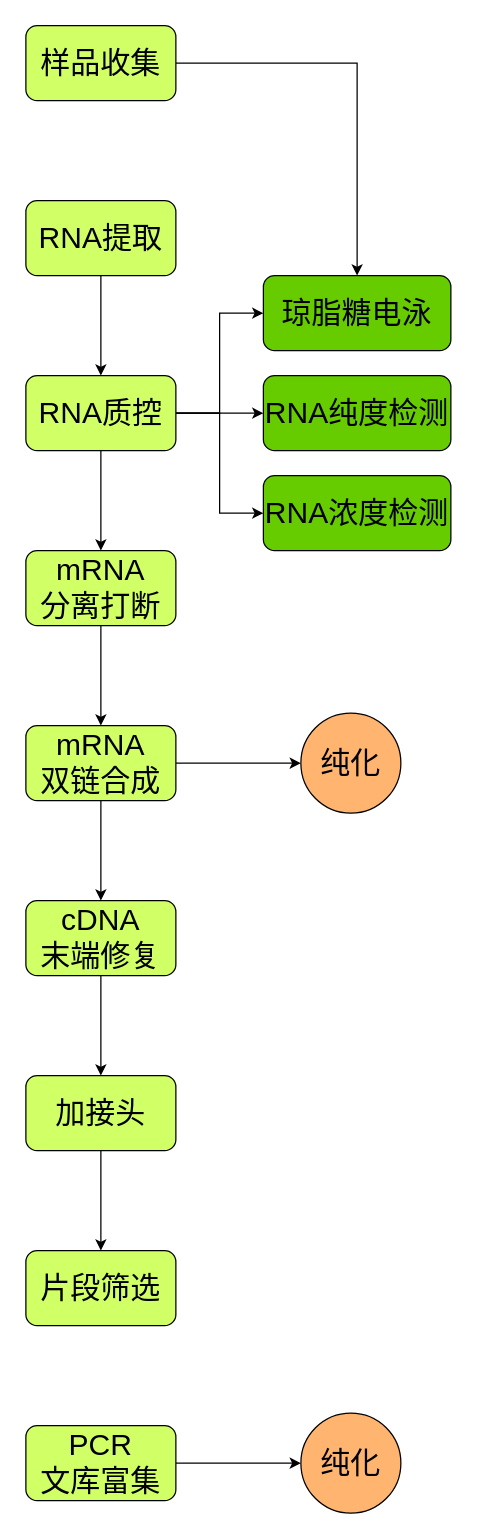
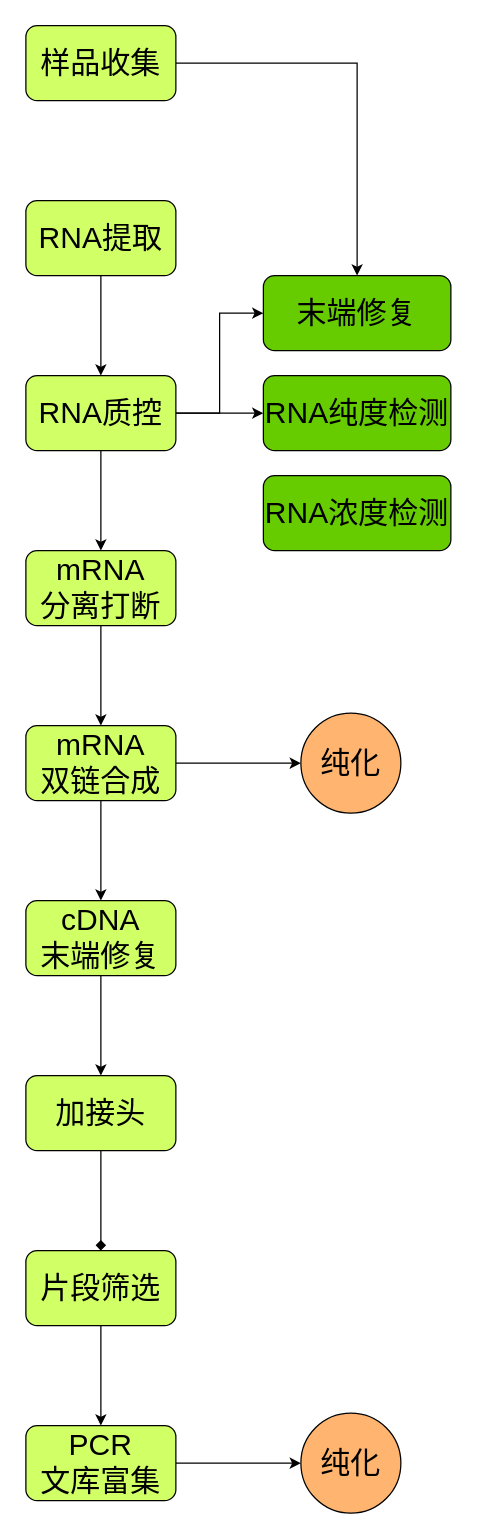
- <mxCell id="13" value="&lt;font style=&quot;font-size: 24px;&quot;&gt;琼脂糖电泳&lt;/font&gt;" style="whiteSpace=wrap;html=1;fillColor=#66CC00;rounded=1;" vertex="1" parent="1"><mxGeometry x="210" y="220" width="150" height="60" as="geometry" /></mxCell>
+ <mxCell id="13" value="&lt;font style=&quot;font-size: 24px;&quot;&gt;末端修复&lt;/font&gt;" style="whiteSpace=wrap;html=1;fillColor=#66CC00;rounded=1;" vertex="1" parent="1"><mxGeometry x="210" y="220" width="150" height="60" as="geometry" /></mxCell>
- <mxCell id="8" style="edgeStyle=orthogonalEdgeStyle;rounded=0;orthogonalLoop=1;jettySize=auto;html=1;entryX=0;entryY=0.5;entryDx=0;entryDy=0;" edge="1" parent="1" source="10" target="12"><mxGeometry relative="1" as="geometry" /></mxCell>
- <mxCell id="21" value="" style="edgeStyle=orthogonalEdgeStyle;rounded=0;orthogonalLoop=1;jettySize=auto;html=1;" edge="1" parent="1" source="22" target="24"><mxGeometry relative="1" as="geometry" /></mxCell>
+ <mxCell id="21" value="" style="edgeStyle=orthogonalEdgeStyle;rounded=0;orthogonalLoop=1;jettySize=auto;html=1;endArrow=diamond;" edge="1" parent="1" source="22" target="24"><mxGeometry relative="1" as="geometry" /></mxCell>
+ <mxCell id="23" value="" style="edgeStyle=orthogonalEdgeStyle;rounded=0;orthogonalLoop=1;jettySize=auto;html=1;" edge="1" parent="1" source="24" target="26"><mxGeometry relative="1" as="geometry" /></mxCell>
